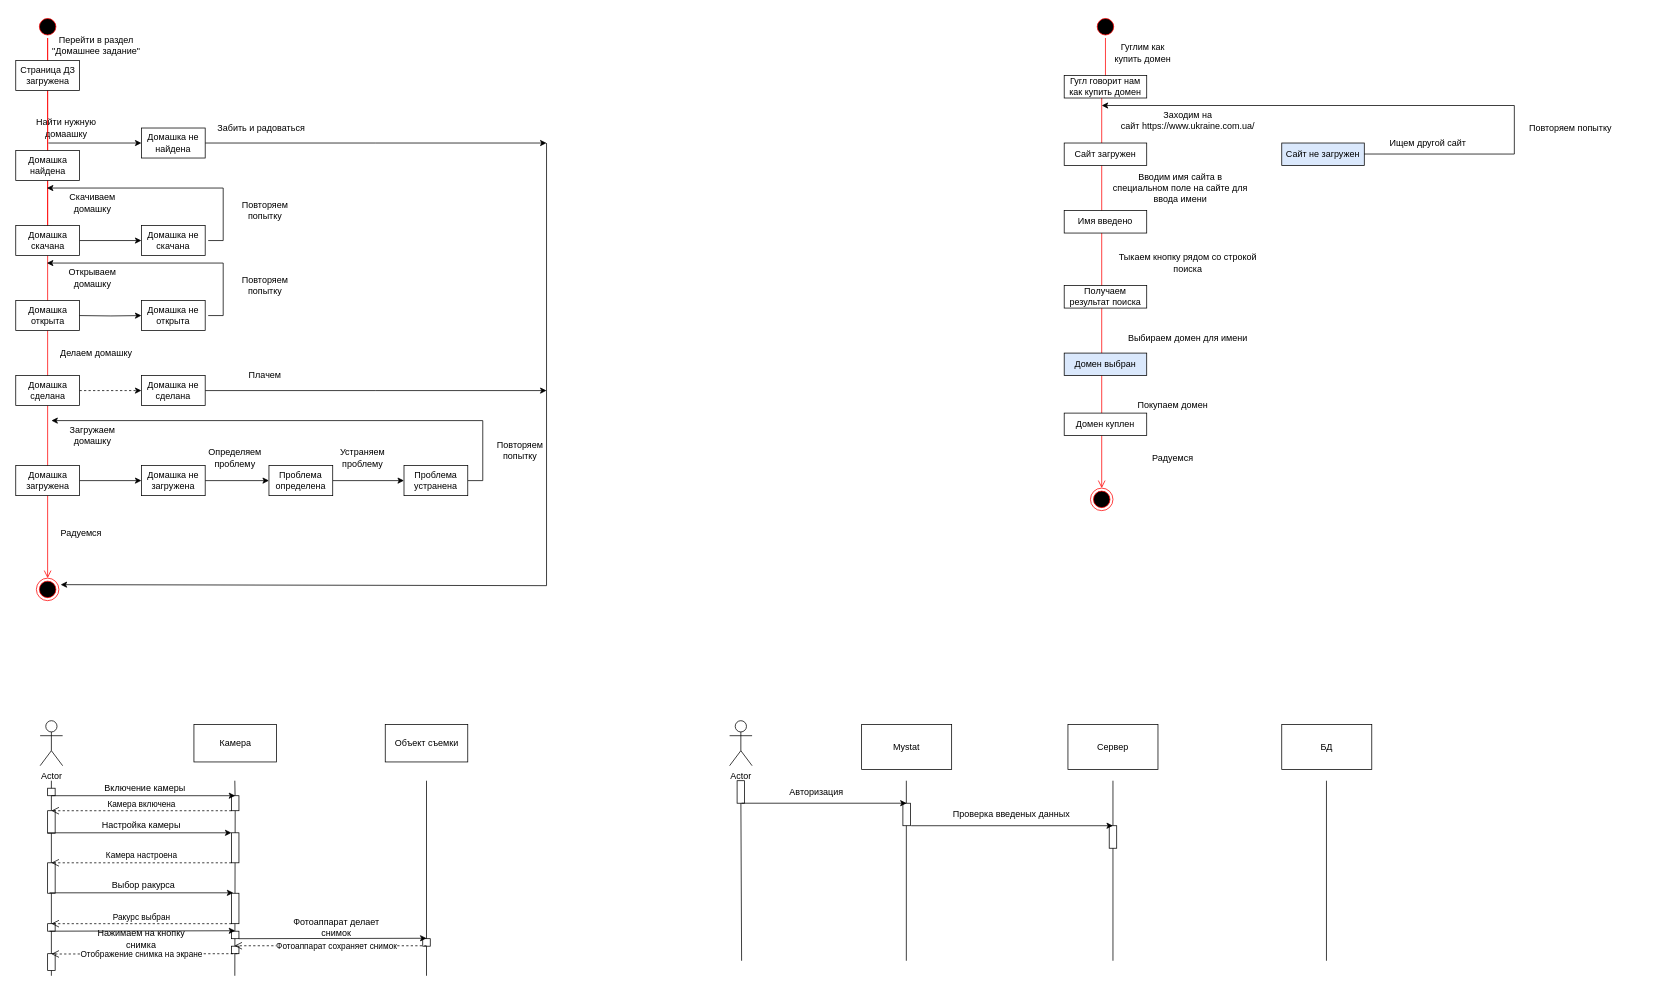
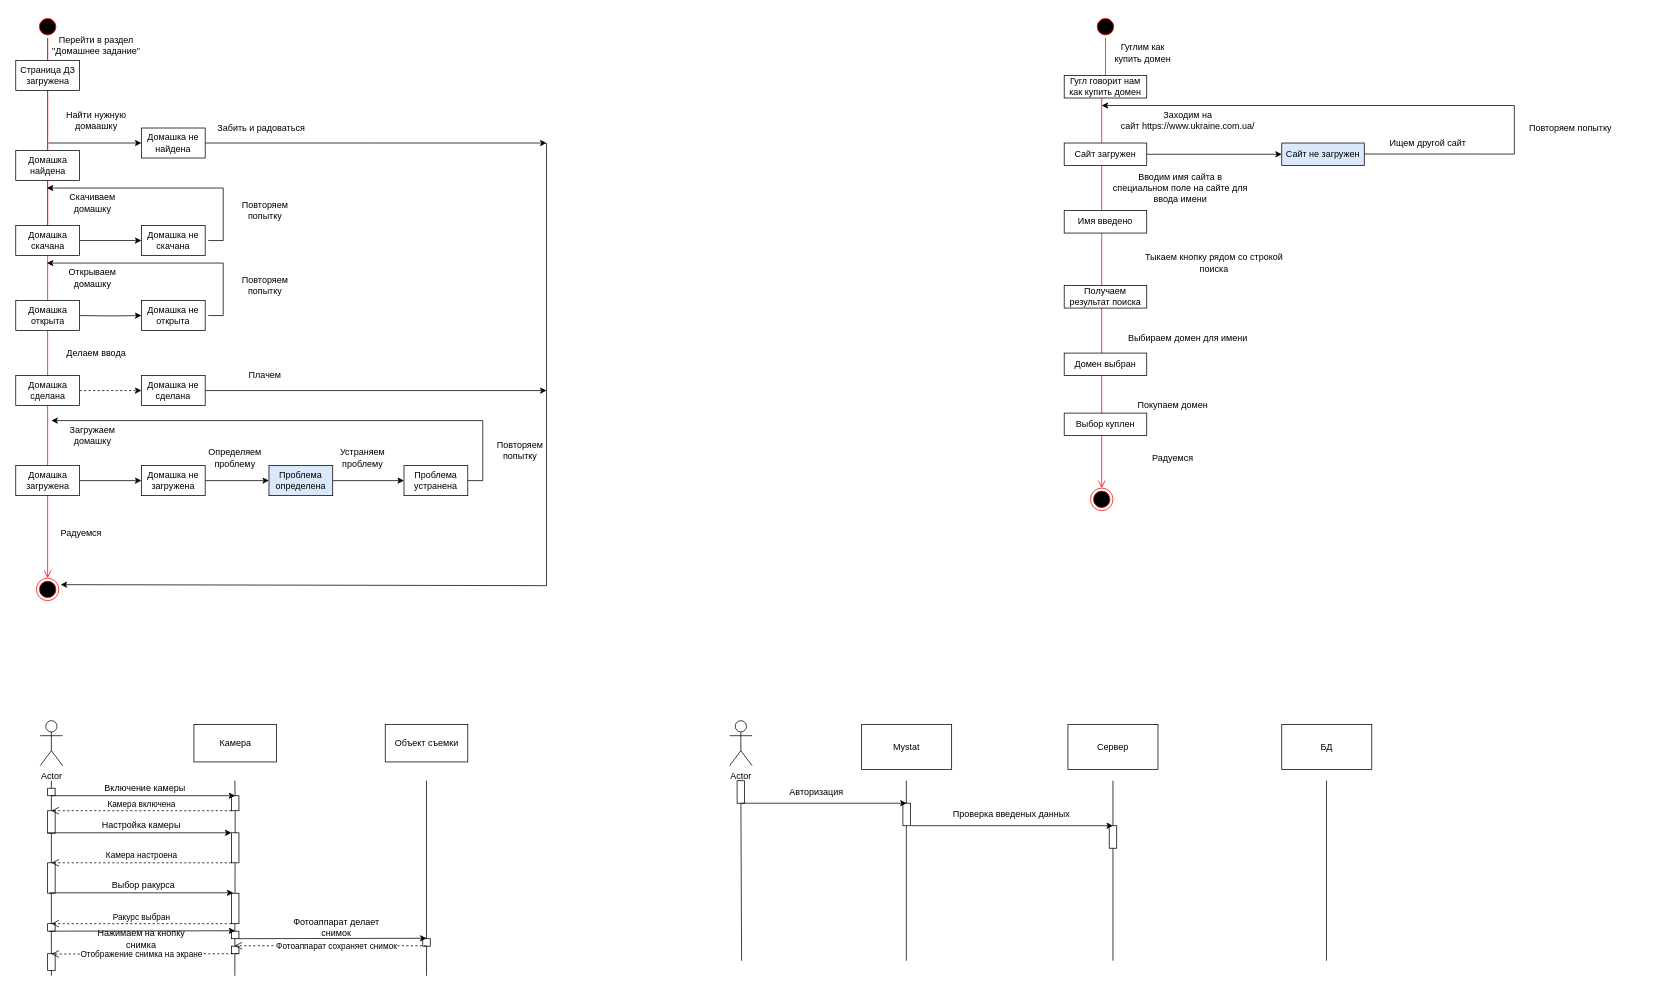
- <mxCell id="7" value="Найти нужную домаашку" style="text;html=1;strokeColor=none;fillColor=none;align=center;verticalAlign=middle;whiteSpace=wrap;rounded=0;" vertex="1" parent="1"><mxGeometry x="28" y="160" width="120" height="20" as="geometry" /></mxCell>
+ <mxCell id="7" value="Найти нужную домаашку" style="text;html=1;strokeColor=none;fillColor=none;align=center;verticalAlign=middle;whiteSpace=wrap;rounded=0;" vertex="1" parent="1"><mxGeometry x="68" y="150" width="120" height="20" as="geometry" /></mxCell>
+ <mxCell id="52" style="edgeStyle=orthogonalEdgeStyle;rounded=0;orthogonalLoop=1;jettySize=auto;html=1;exitX=1;exitY=0.5;exitDx=0;exitDy=0;" edge="1" parent="1" source="53" target="56"><mxGeometry relative="1" as="geometry" /></mxCell>
- <mxCell id="60" value="Тыкаем кнопку рядом со строкой поиска" style="text;html=1;strokeColor=none;fillColor=none;align=center;verticalAlign=middle;whiteSpace=wrap;rounded=0;" vertex="1" parent="1"><mxGeometry x="1488" y="340" width="190" height="20" as="geometry" /></mxCell>
+ <mxCell id="60" value="Тыкаем кнопку рядом со строкой поиска" style="text;html=1;strokeColor=none;fillColor=none;align=center;verticalAlign=middle;whiteSpace=wrap;rounded=0;" vertex="1" parent="1"><mxGeometry x="1523" y="340" width="190" height="20" as="geometry" /></mxCell>
- <mxCell id="16" value="Делаем домашку" style="text;html=1;strokeColor=none;fillColor=none;align=center;verticalAlign=middle;whiteSpace=wrap;rounded=0;" vertex="1" parent="1"><mxGeometry x="73" y="460" width="110" height="20" as="geometry" /></mxCell>
+ <mxCell id="16" value="Делаем ввода" style="text;html=1;strokeColor=none;fillColor=none;align=center;verticalAlign=middle;whiteSpace=wrap;rounded=0;" vertex="1" parent="1"><mxGeometry x="73" y="460" width="110" height="20" as="geometry" /></mxCell>
- <mxCell id="63" value="Домен выбран" style="rounded=0;whiteSpace=wrap;html=1;fillColor=#dae8fc;" vertex="1" parent="1"><mxGeometry x="1418" y="470" width="110" height="30" as="geometry" /></mxCell>
+ <mxCell id="63" value="Домен выбран" style="rounded=0;whiteSpace=wrap;html=1;" vertex="1" parent="1"><mxGeometry x="1418" y="470" width="110" height="30" as="geometry" /></mxCell>
- <mxCell id="65" value="Домен куплен" style="rounded=0;whiteSpace=wrap;html=1;" vertex="1" parent="1"><mxGeometry x="1418" y="550" width="110" height="30" as="geometry" /></mxCell>
+ <mxCell id="65" value="Выбор куплен" style="rounded=0;whiteSpace=wrap;html=1;" vertex="1" parent="1"><mxGeometry x="1418" y="550" width="110" height="30" as="geometry" /></mxCell>
- <mxCell id="37" value="Проблема определена" style="rounded=0;whiteSpace=wrap;html=1;" vertex="1" parent="1"><mxGeometry x="358" y="620" width="85" height="40" as="geometry" /></mxCell>
+ <mxCell id="37" value="Проблема определена" style="rounded=0;whiteSpace=wrap;html=1;fillColor=#dae8fc;" vertex="1" parent="1"><mxGeometry x="358" y="620" width="85" height="40" as="geometry" /></mxCell>
